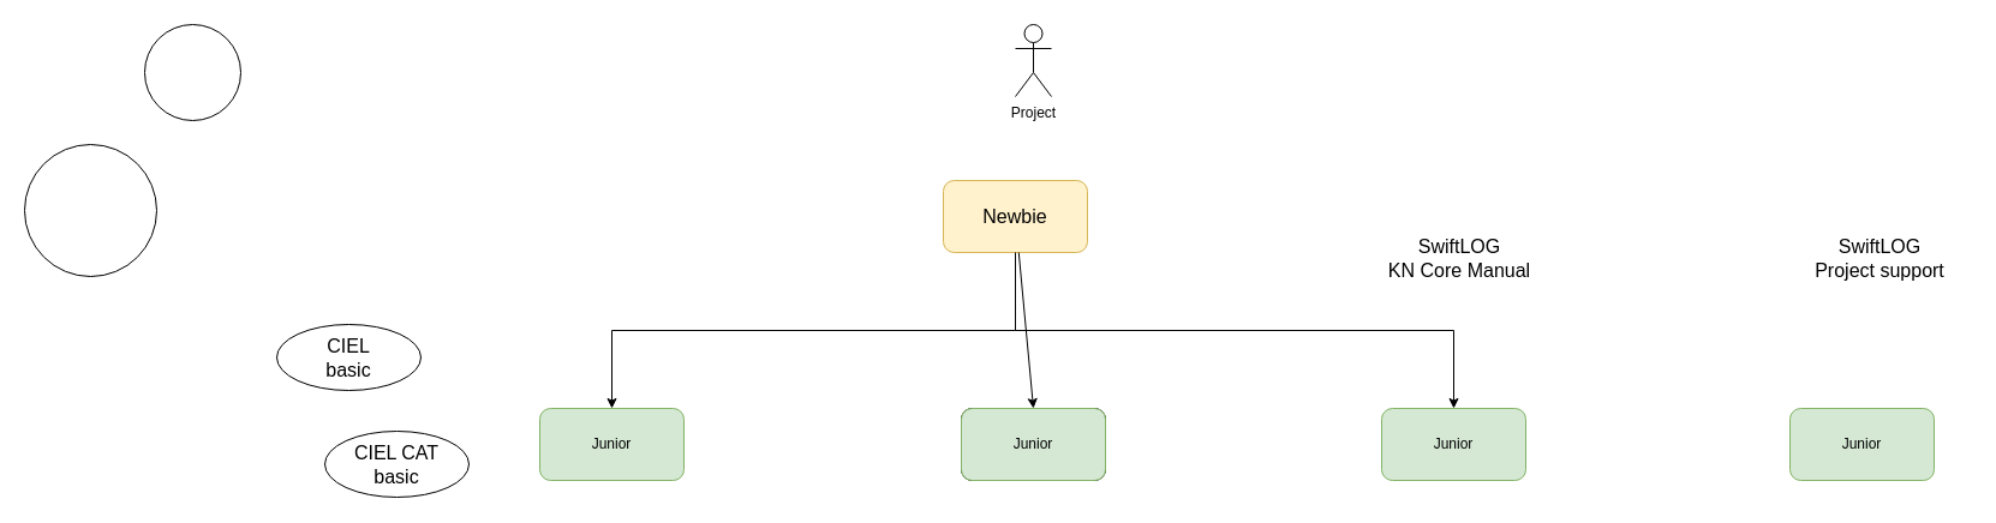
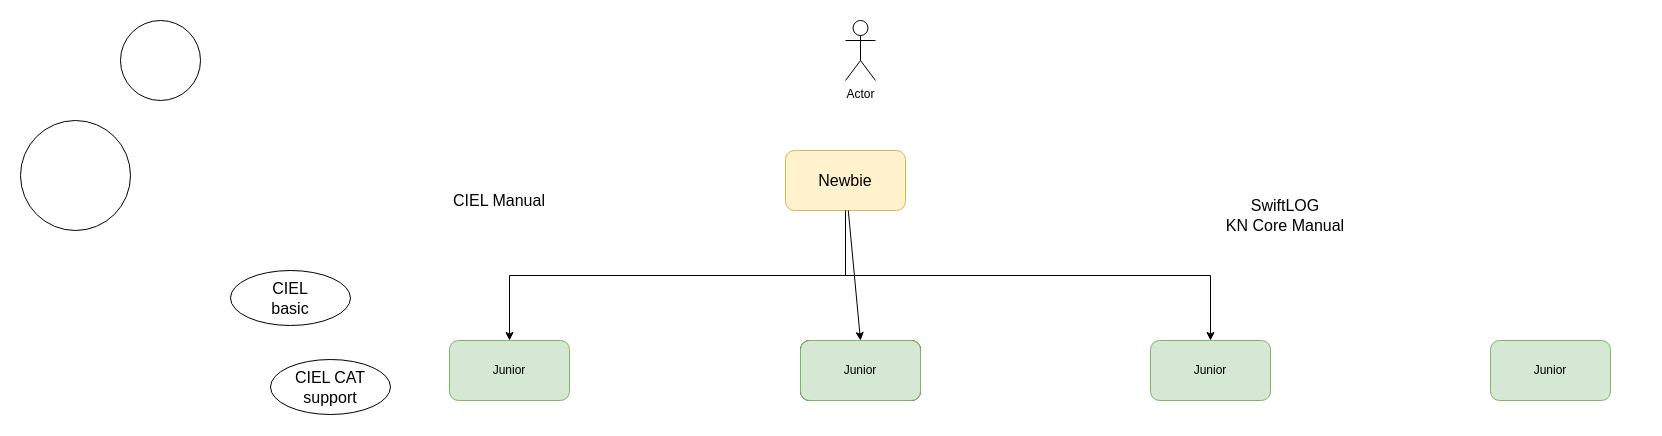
- <mxCell id="2" value="Project" style="shape=umlActor;verticalLabelPosition=bottom;verticalAlign=top;html=1;outlineConnect=0;" vertex="1" parent="1"><mxGeometry x="845" y="20" width="30" height="60" as="geometry" /></mxCell>
+ <mxCell id="2" value="Actor" style="shape=umlActor;verticalLabelPosition=bottom;verticalAlign=top;html=1;outlineConnect=0;" vertex="1" parent="1"><mxGeometry x="845" y="20" width="30" height="60" as="geometry" /></mxCell>
+ <mxCell id="12" value="&lt;div&gt;CIEL Manual&lt;br&gt;&lt;/div&gt;" style="text;html=1;strokeColor=none;fillColor=none;align=center;verticalAlign=middle;whiteSpace=wrap;rounded=0;fontSize=16;" vertex="1" parent="1"><mxGeometry x="449" y="170" width="100" height="60" as="geometry" /></mxCell>
- <mxCell id="11" value="&lt;div&gt;SwiftLOG&lt;/div&gt;&lt;div&gt;KN Core Manual&lt;br&gt;&lt;/div&gt;" style="text;html=1;strokeColor=none;fillColor=none;align=center;verticalAlign=middle;whiteSpace=wrap;rounded=0;fontSize=16;" vertex="1" parent="1"><mxGeometry x="1140" y="170" width="150" height="90" as="geometry" /></mxCell>
+ <mxCell id="11" value="&lt;div&gt;SwiftLOG&lt;/div&gt;&lt;div&gt;KN Core Manual&lt;br&gt;&lt;/div&gt;" style="text;html=1;strokeColor=none;fillColor=none;align=center;verticalAlign=middle;whiteSpace=wrap;rounded=0;fontSize=16;" vertex="1" parent="1"><mxGeometry x="1210" y="170" width="150" height="90" as="geometry" /></mxCell>
- <mxCell id="14" value="&lt;div&gt;SwiftLOG&lt;/div&gt;&lt;div&gt;Project support&lt;br&gt;&lt;/div&gt;" style="text;html=1;strokeColor=none;fillColor=none;align=center;verticalAlign=middle;whiteSpace=wrap;rounded=0;fontSize=16;" vertex="1" parent="1"><mxGeometry x="1490" y="170" width="150" height="90" as="geometry" /></mxCell>
- <mxCell id="18" value="&lt;div&gt;CIEL CAT&lt;br&gt;basic&lt;br&gt;&lt;/div&gt;" style="ellipse;whiteSpace=wrap;html=1;fontSize=16;" vertex="1" parent="1"><mxGeometry x="270" y="359" width="120" height="55" as="geometry" /></mxCell>
+ <mxCell id="18" value="&lt;div&gt;CIEL CAT&lt;br&gt;support&lt;br&gt;&lt;/div&gt;" style="ellipse;whiteSpace=wrap;html=1;fontSize=16;" vertex="1" parent="1"><mxGeometry x="270" y="359" width="120" height="55" as="geometry" /></mxCell>
